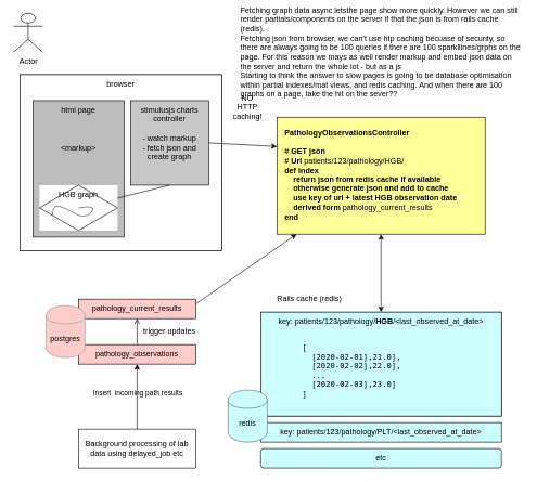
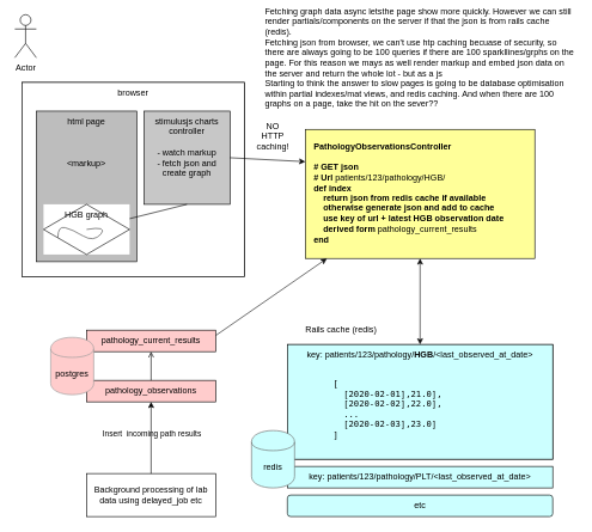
- <mxCell id="18" value="Actor" style="shape=umlActor;verticalLabelPosition=bottom;labelBackgroundColor=none;verticalAlign=top;html=1;outlineConnect=0;fillColor=none;fontColor=#000000;strokeColor=#030303;" parent="1" vertex="1"><mxGeometry x="20" y="20" width="45" height="60" as="geometry" /></mxCell>
+ <mxCell id="18" value="Actor" style="shape=umlActor;verticalLabelPosition=bottom;labelBackgroundColor=none;verticalAlign=top;html=1;outlineConnect=0;fillColor=none;fontColor=#000000;strokeColor=#030303;" parent="1" vertex="1"><mxGeometry x="20" y="20" width="30" height="60" as="geometry" /></mxCell>
- <mxCell id="32" value="NO HTTP caching!" style="text;html=1;strokeColor=none;fillColor=none;align=center;verticalAlign=middle;whiteSpace=wrap;rounded=0;fontColor=#000000;" vertex="1" parent="1"><mxGeometry x="360" y="155" width="40" height="20" as="geometry" /></mxCell>
+ <mxCell id="32" value="NO HTTP caching!" style="text;html=1;strokeColor=none;fillColor=none;align=center;verticalAlign=middle;whiteSpace=wrap;rounded=0;fontColor=#000000;" vertex="1" parent="1"><mxGeometry x="360" y="180" width="40" height="20" as="geometry" /></mxCell>
- <mxCell id="25" value="trigger updates" style="text;html=1;strokeColor=none;fillColor=none;align=center;verticalAlign=middle;whiteSpace=wrap;rounded=0;shadow=0;glass=0;fontColor=#000000;labelBackgroundColor=none;" parent="21" vertex="1"><mxGeometry x="40" y="40" width="200" height="20" as="geometry" /></mxCell>
